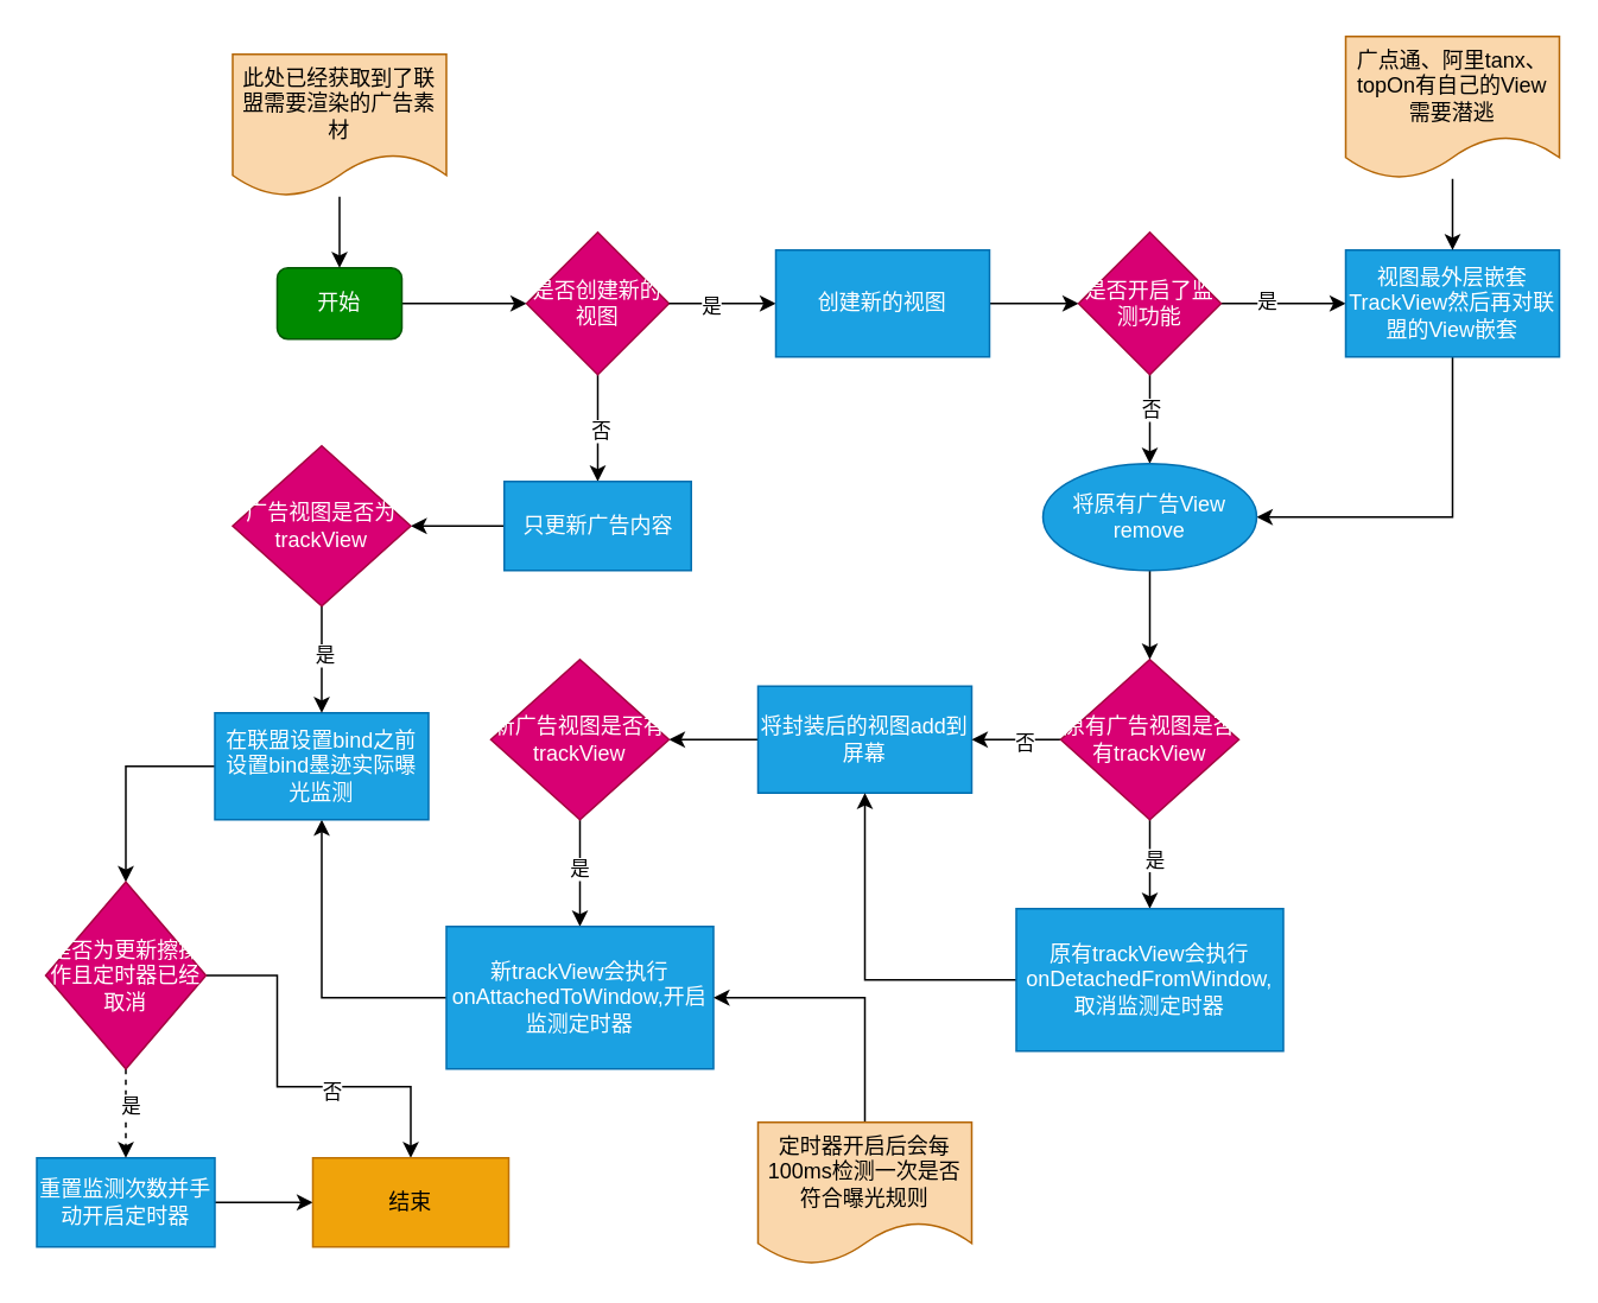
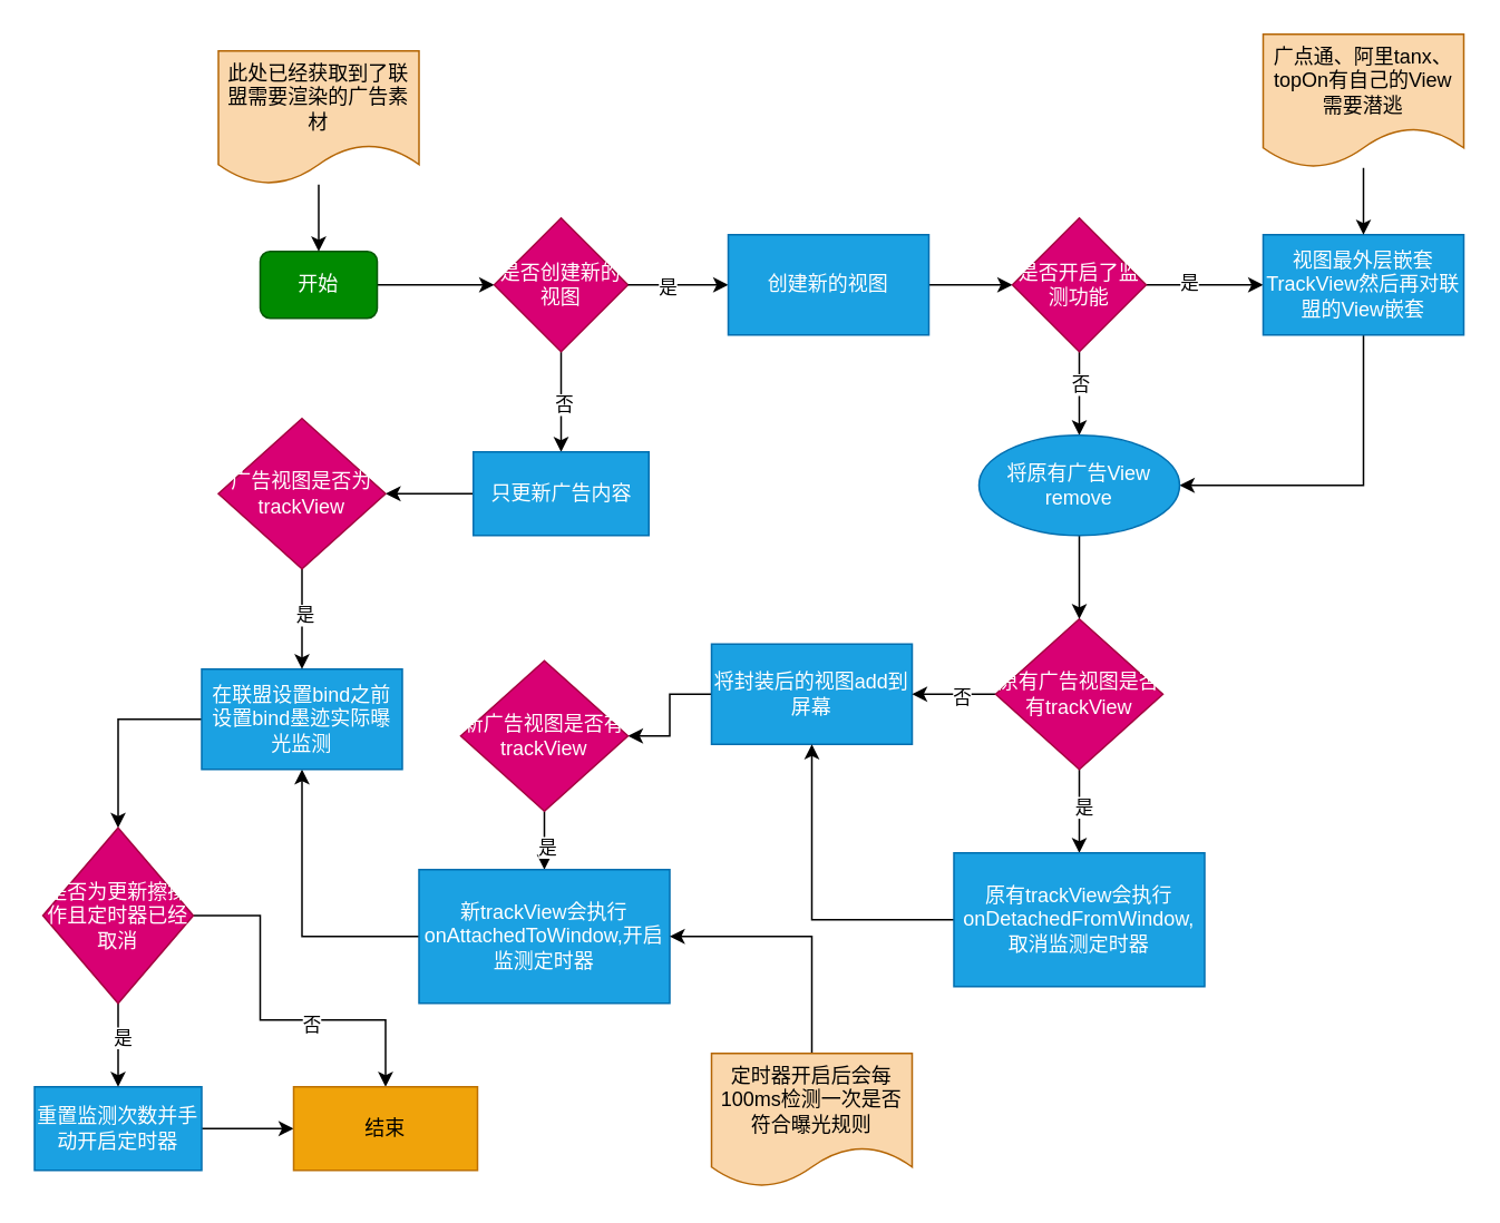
- <mxCell id="35" value="新广告视图是否有trackView" style="rhombus;whiteSpace=wrap;html=1;rounded=0;fillColor=#d80073;fontColor=#ffffff;strokeColor=#A50040;" vertex="1" parent="1"><mxGeometry x="275" y="370" width="100" height="90" as="geometry" /></mxCell>
+ <mxCell id="35" value="新广告视图是否有trackView" style="rhombus;whiteSpace=wrap;html=1;rounded=0;fillColor=#d80073;fontColor=#ffffff;strokeColor=#A50040;" vertex="1" parent="1"><mxGeometry x="275" y="395" width="100" height="90" as="geometry" /></mxCell>
- <mxCell id="47" value="" style="edgeStyle=orthogonalEdgeStyle;rounded=0;orthogonalLoop=1;jettySize=auto;html=1;dashed=1;" edge="1" parent="1" source="51" target="46"><mxGeometry relative="1" as="geometry" /></mxCell>
+ <mxCell id="47" value="" style="edgeStyle=orthogonalEdgeStyle;rounded=0;orthogonalLoop=1;jettySize=auto;html=1;" edge="1" parent="1" source="51" target="46"><mxGeometry relative="1" as="geometry" /></mxCell>
